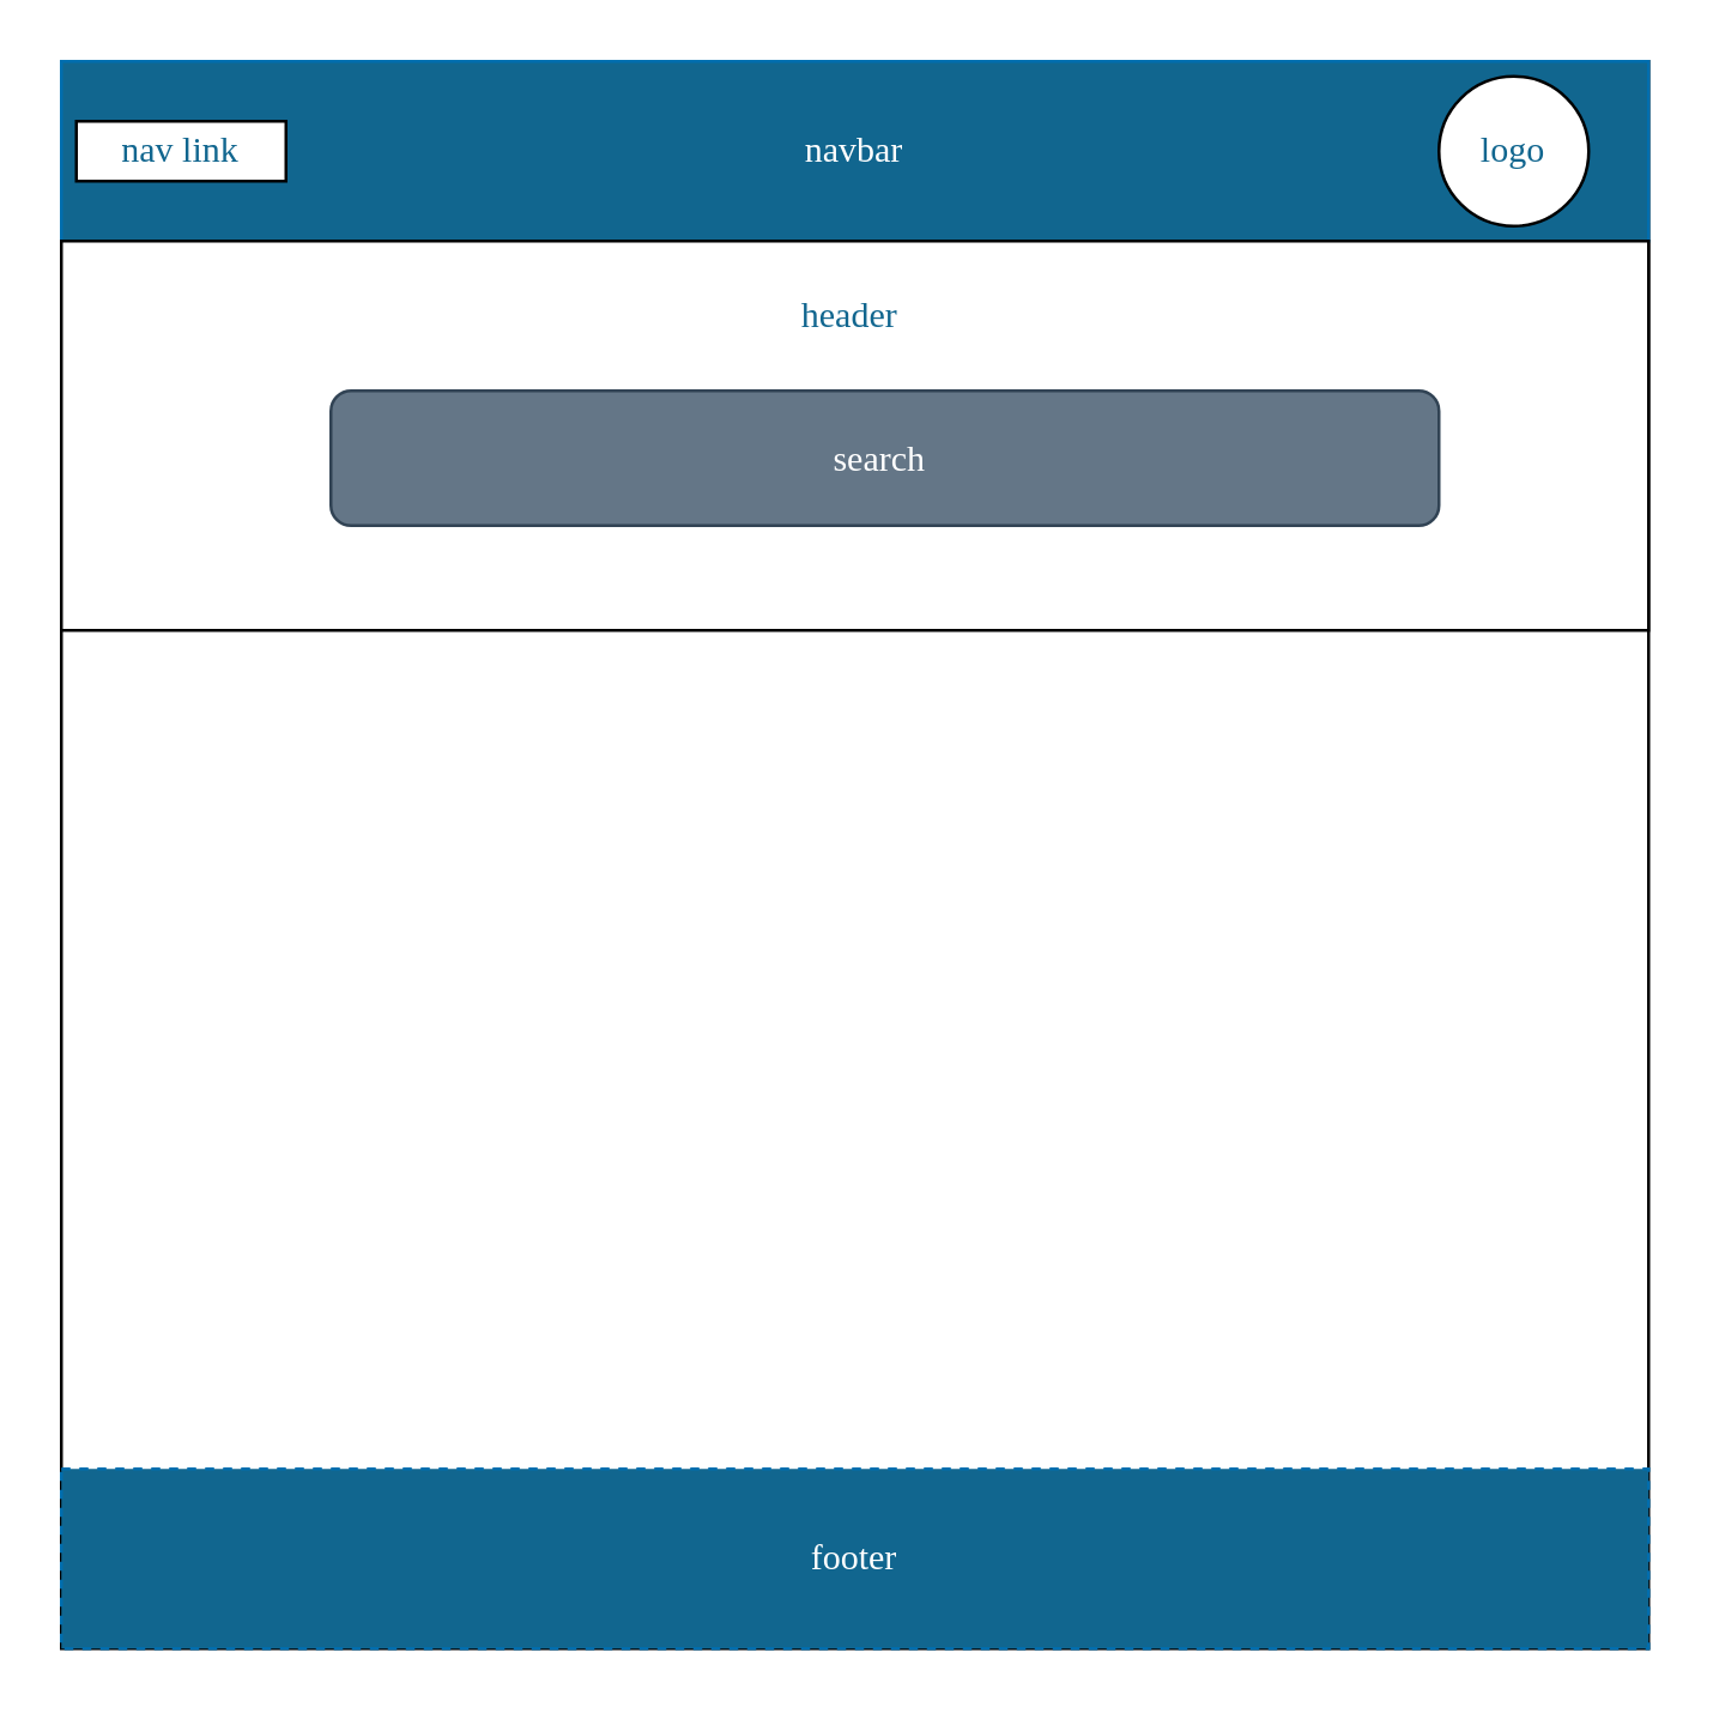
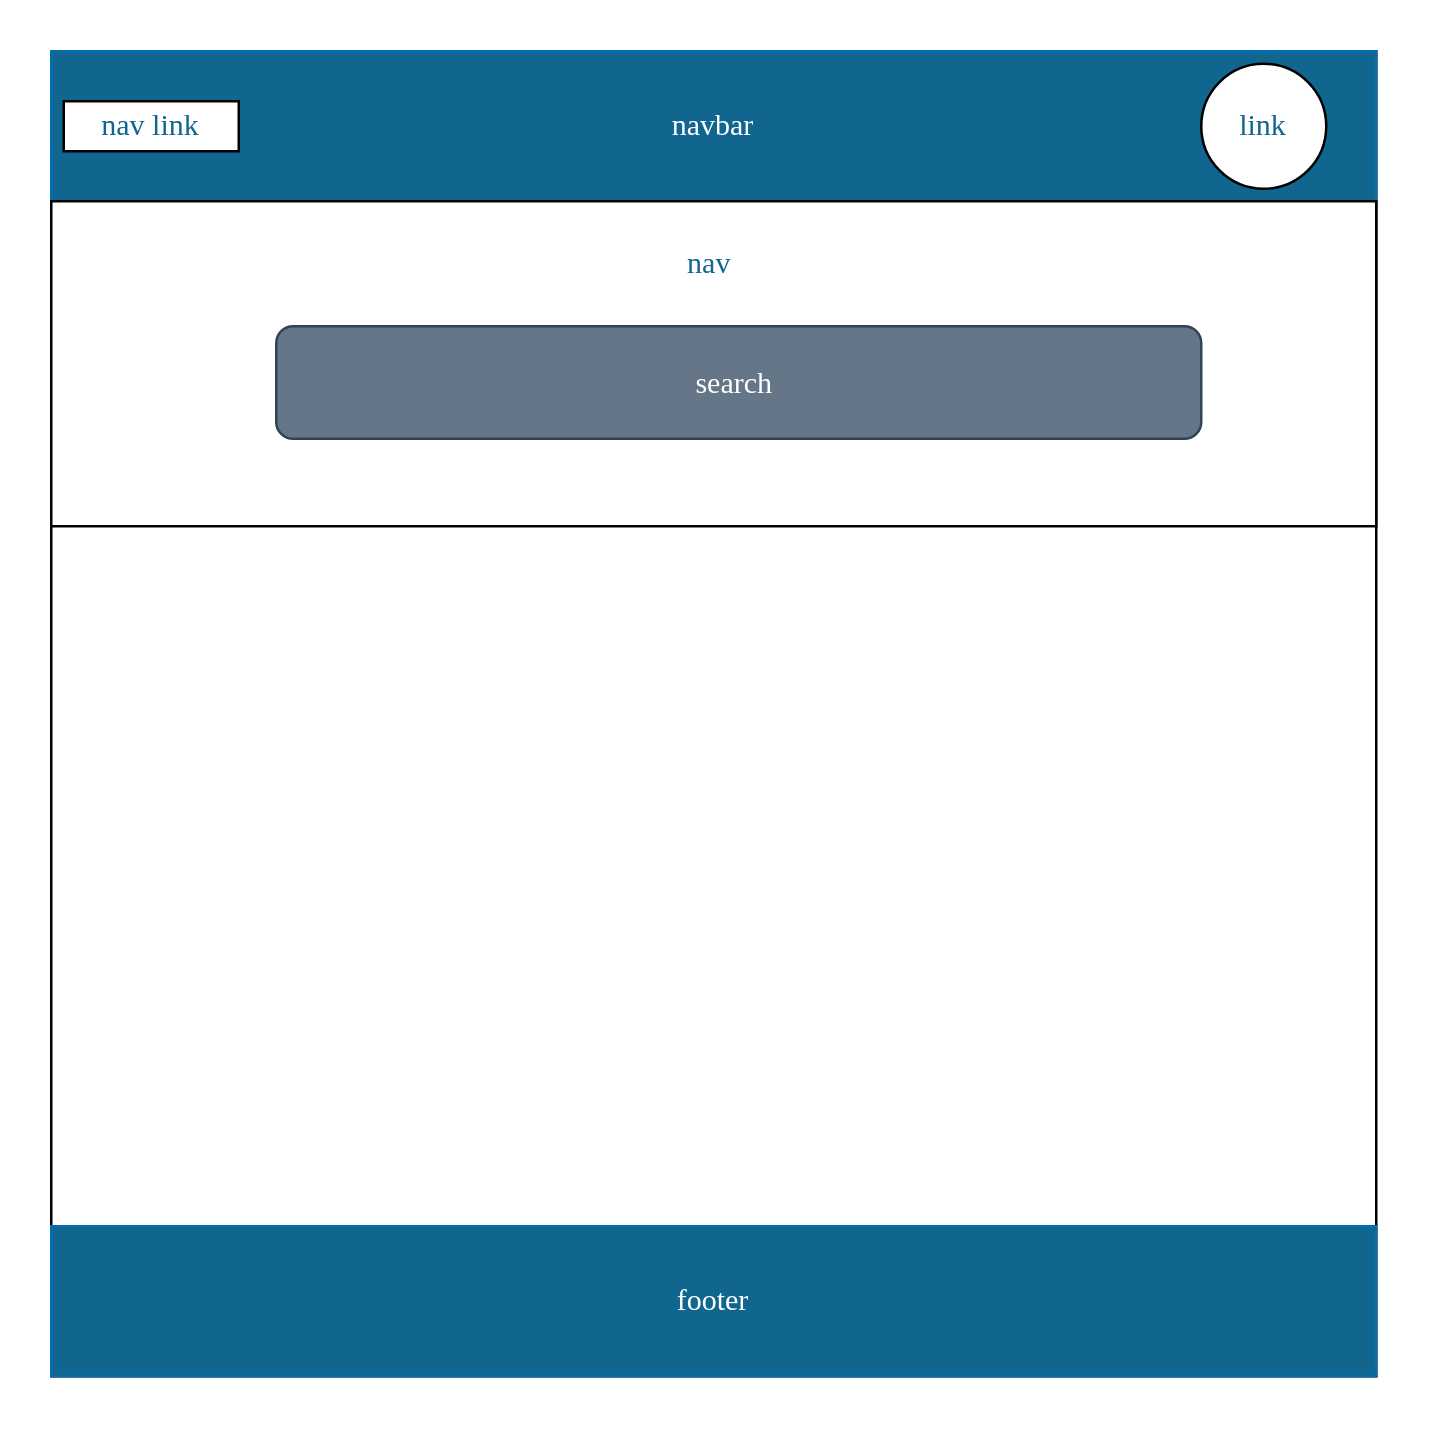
- <mxCell id="4" value="logo" style="ellipse;whiteSpace=wrap;html=1;aspect=fixed;fontFamily=Verdana;fillColor=#FFFFFF;fontColor=#11668F;" vertex="1" parent="1"><mxGeometry x="480" y="25" width="50" height="50" as="geometry" /></mxCell>
+ <mxCell id="4" value="link" style="ellipse;whiteSpace=wrap;html=1;aspect=fixed;fontFamily=Verdana;fillColor=#FFFFFF;fontColor=#11668F;" vertex="1" parent="1"><mxGeometry x="480" y="25" width="50" height="50" as="geometry" /></mxCell>
- <mxCell id="8" value="header&amp;nbsp;" style="text;html=1;strokeColor=none;fillColor=none;align=center;verticalAlign=middle;whiteSpace=wrap;rounded=0;fontFamily=Verdana;fontColor=#11668F;" vertex="1" parent="1"><mxGeometry x="255" y="90" width="60" height="30" as="geometry" /></mxCell>
+ <mxCell id="8" value="nav&amp;nbsp;" style="text;html=1;strokeColor=none;fillColor=none;align=center;verticalAlign=middle;whiteSpace=wrap;rounded=0;fontFamily=Verdana;fontColor=#11668F;" vertex="1" parent="1"><mxGeometry x="255" y="90" width="60" height="30" as="geometry" /></mxCell>
- <mxCell id="9" value="footer" style="rounded=0;whiteSpace=wrap;html=1;fillColor=#11668F;fontColor=#ffffff;strokeColor=#006EAF;fontFamily=Verdana;dashed=1;" vertex="1" parent="1"><mxGeometry x="20" y="490" width="530" height="60" as="geometry" /></mxCell>
+ <mxCell id="9" value="footer" style="rounded=0;whiteSpace=wrap;html=1;fillColor=#11668F;fontColor=#ffffff;strokeColor=#006EAF;fontFamily=Verdana;" vertex="1" parent="1"><mxGeometry x="20" y="490" width="530" height="60" as="geometry" /></mxCell>
